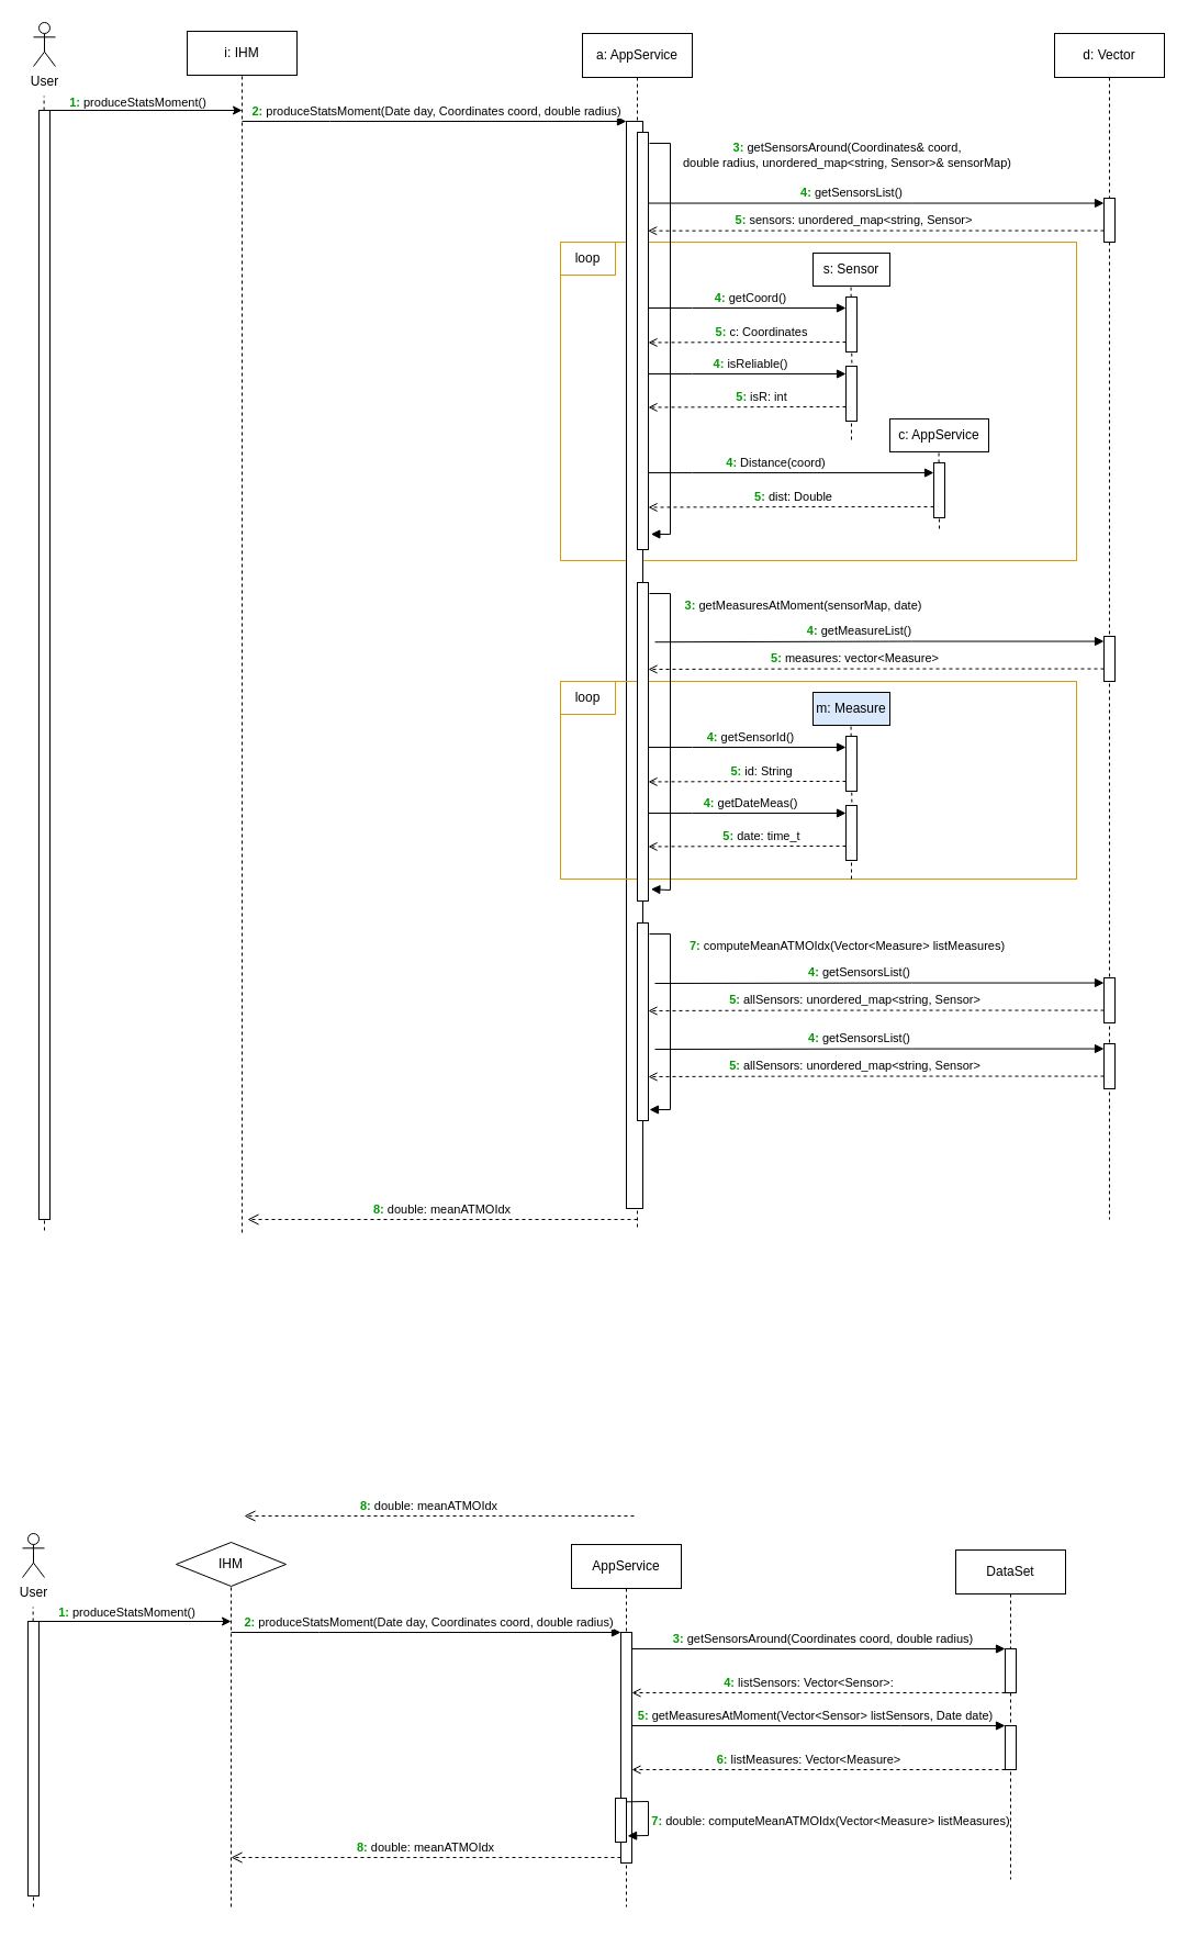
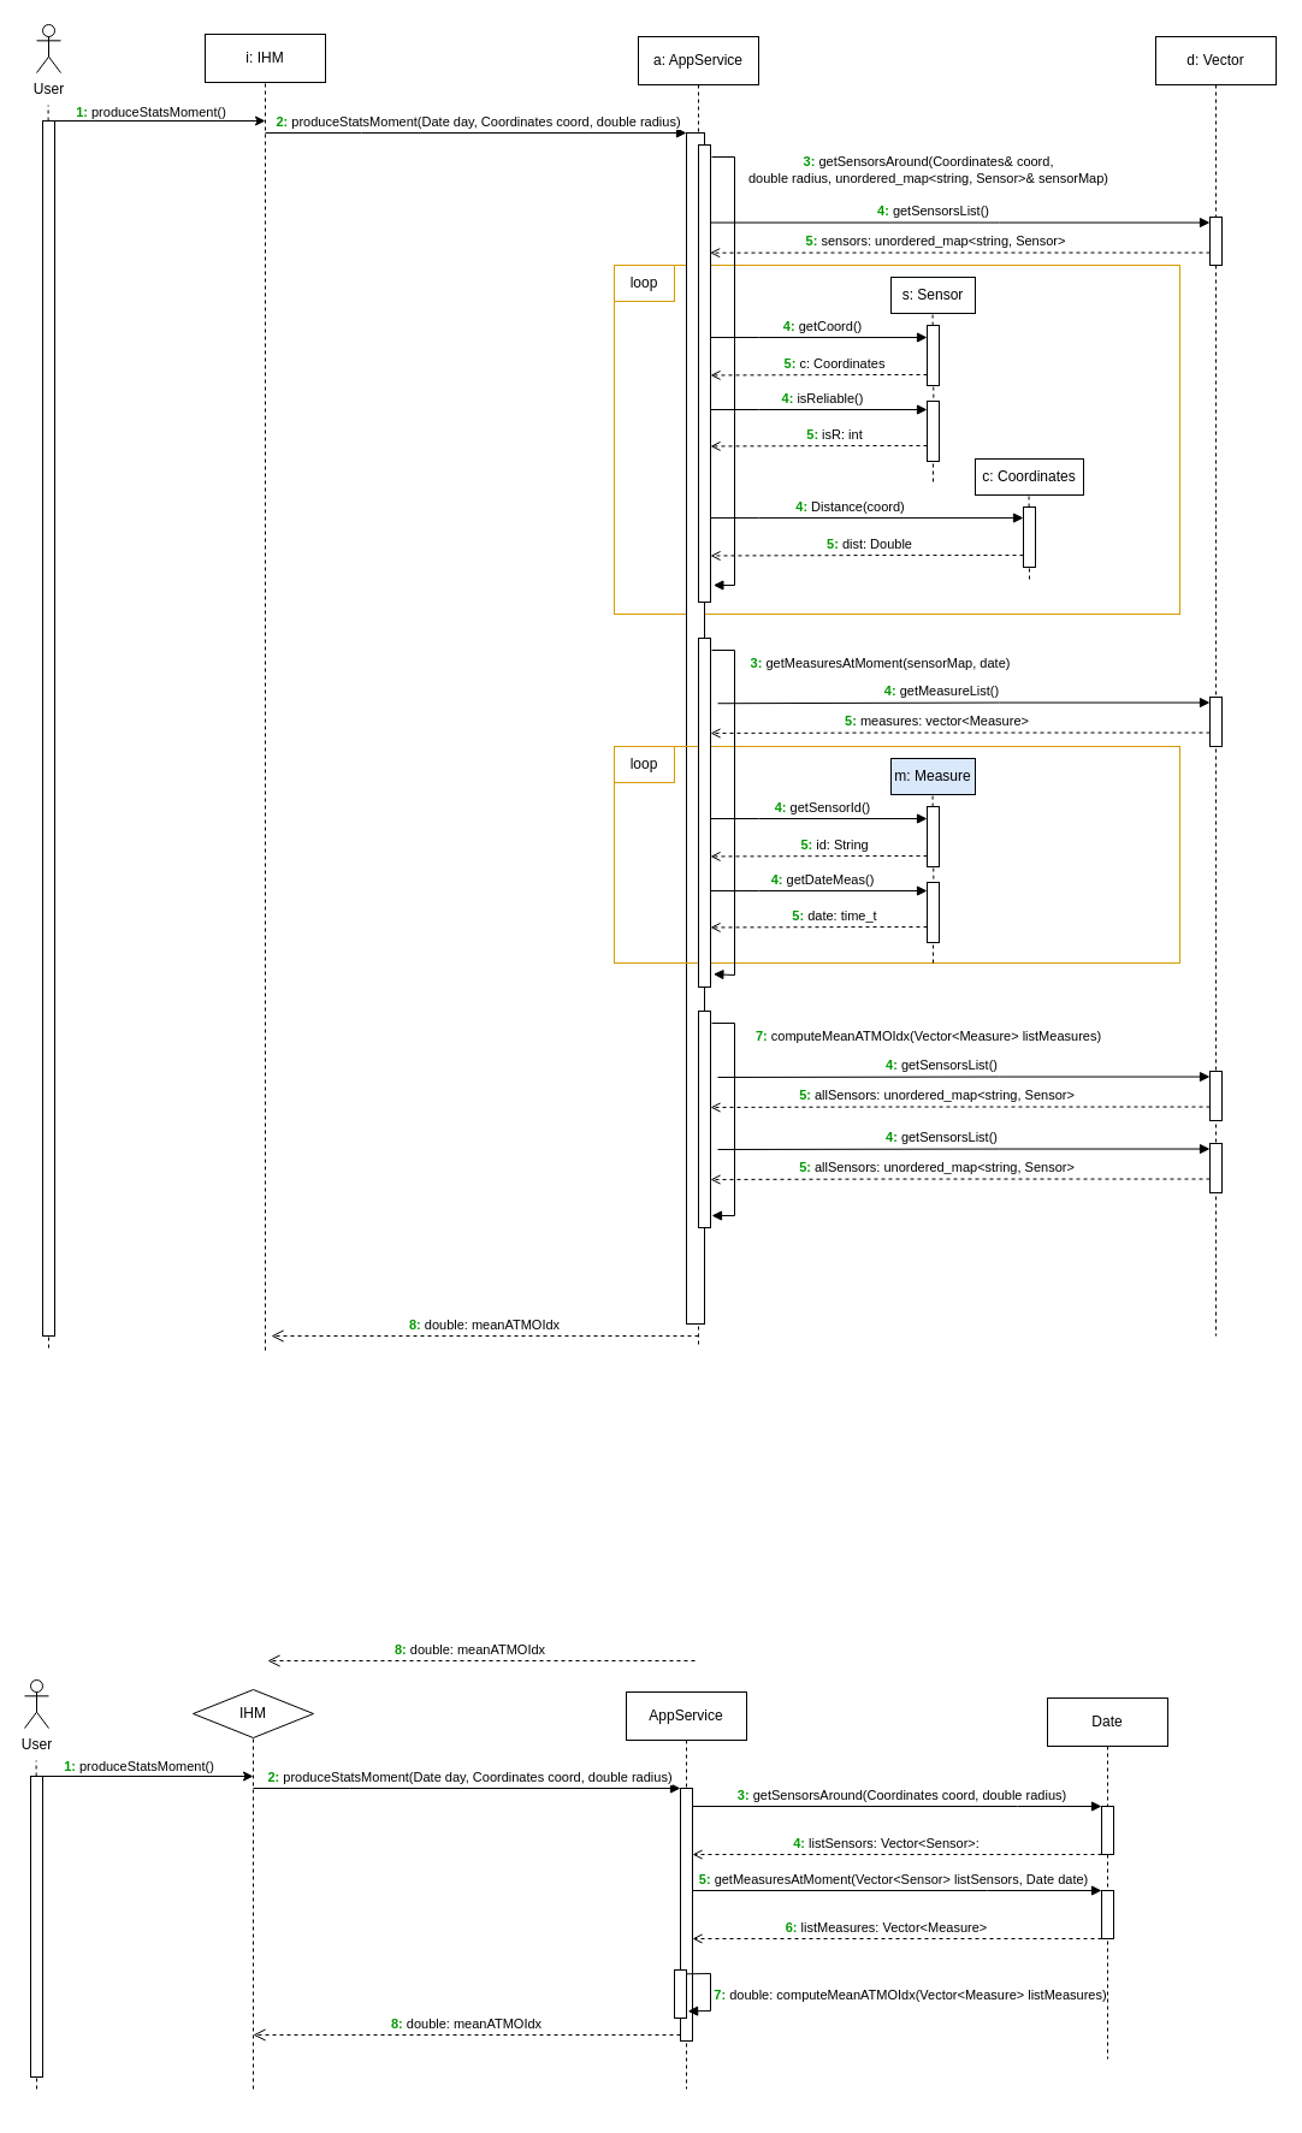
- <mxCell id="83" value="c: AppService" style="rounded=0;whiteSpace=wrap;html=1;" parent="1" vertex="1"><mxGeometry x="810" y="381" width="90" height="30" as="geometry" /></mxCell>
+ <mxCell id="83" value="c: Coordinates" style="rounded=0;whiteSpace=wrap;html=1;" parent="1" vertex="1"><mxGeometry x="810" y="381" width="90" height="30" as="geometry" /></mxCell>
- <mxCell id="50" value="DataSet" style="shape=umlLifeline;perimeter=lifelinePerimeter;whiteSpace=wrap;html=1;container=0;dropTarget=0;collapsible=0;recursiveResize=0;outlineConnect=0;portConstraint=eastwest;newEdgeStyle={&quot;edgeStyle&quot;:&quot;elbowEdgeStyle&quot;,&quot;elbow&quot;:&quot;vertical&quot;,&quot;curved&quot;:0,&quot;rounded&quot;:0};" parent="1" vertex="1"><mxGeometry x="870" y="1411" width="100" height="300" as="geometry" /></mxCell>
+ <mxCell id="50" value="Date" style="shape=umlLifeline;perimeter=lifelinePerimeter;whiteSpace=wrap;html=1;container=0;dropTarget=0;collapsible=0;recursiveResize=0;outlineConnect=0;portConstraint=eastwest;newEdgeStyle={&quot;edgeStyle&quot;:&quot;elbowEdgeStyle&quot;,&quot;elbow&quot;:&quot;vertical&quot;,&quot;curved&quot;:0,&quot;rounded&quot;:0};" parent="1" vertex="1"><mxGeometry x="870" y="1411" width="100" height="300" as="geometry" /></mxCell>
